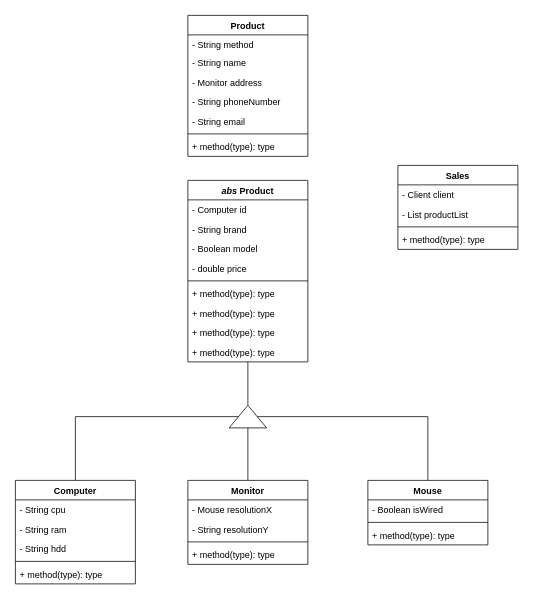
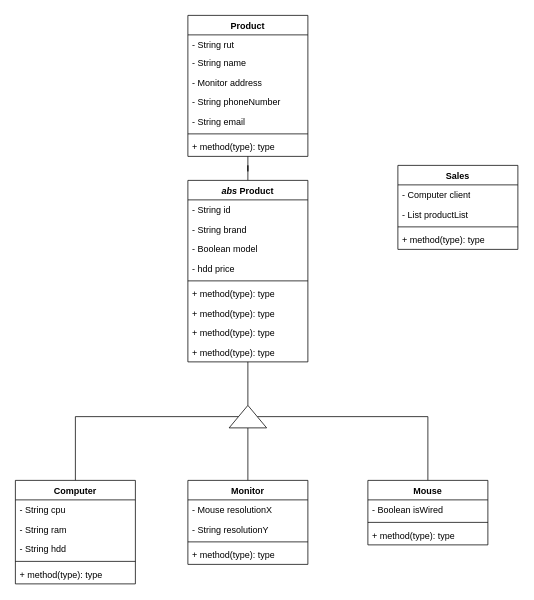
- <mxCell id="4" value="&lt;div&gt;- String method&lt;/div&gt;" style="text;strokeColor=none;fillColor=none;align=left;verticalAlign=top;spacingLeft=4;spacingRight=4;overflow=hidden;rotatable=0;points=[[0,0.5],[1,0.5]];portConstraint=eastwest;whiteSpace=wrap;html=1;" parent="3" vertex="1"><mxGeometry y="26" width="160" height="24" as="geometry" /></mxCell>
+ <mxCell id="4" value="&lt;div&gt;- String rut&lt;/div&gt;" style="text;strokeColor=none;fillColor=none;align=left;verticalAlign=top;spacingLeft=4;spacingRight=4;overflow=hidden;rotatable=0;points=[[0,0.5],[1,0.5]];portConstraint=eastwest;whiteSpace=wrap;html=1;" parent="3" vertex="1"><mxGeometry y="26" width="160" height="24" as="geometry" /></mxCell>
+ <mxCell id="2" style="edgeStyle=orthogonalEdgeStyle;rounded=0;orthogonalLoop=1;jettySize=auto;html=1;entryX=0.5;entryY=0;entryDx=0;entryDy=0;endArrow=none;endFill=0;" edge="1" parent="1" source="3" target="11"><mxGeometry relative="1" as="geometry" /></mxCell>
- <mxCell id="43" value="&lt;div&gt;- Client client&lt;/div&gt;" style="text;strokeColor=none;fillColor=none;align=left;verticalAlign=top;spacingLeft=4;spacingRight=4;overflow=hidden;rotatable=0;points=[[0,0.5],[1,0.5]];portConstraint=eastwest;whiteSpace=wrap;html=1;" vertex="1" parent="42"><mxGeometry y="26" width="160" height="26" as="geometry" /></mxCell>
+ <mxCell id="43" value="&lt;div&gt;- Computer client&lt;/div&gt;" style="text;strokeColor=none;fillColor=none;align=left;verticalAlign=top;spacingLeft=4;spacingRight=4;overflow=hidden;rotatable=0;points=[[0,0.5],[1,0.5]];portConstraint=eastwest;whiteSpace=wrap;html=1;" vertex="1" parent="42"><mxGeometry y="26" width="160" height="26" as="geometry" /></mxCell>
- <mxCell id="12" value="&lt;div&gt;- Computer id&lt;/div&gt;" style="text;strokeColor=none;fillColor=none;align=left;verticalAlign=top;spacingLeft=4;spacingRight=4;overflow=hidden;rotatable=0;points=[[0,0.5],[1,0.5]];portConstraint=eastwest;whiteSpace=wrap;html=1;" parent="11" vertex="1"><mxGeometry y="26" width="160" height="26" as="geometry" /></mxCell>
+ <mxCell id="12" value="&lt;div&gt;- String id&lt;/div&gt;" style="text;strokeColor=none;fillColor=none;align=left;verticalAlign=top;spacingLeft=4;spacingRight=4;overflow=hidden;rotatable=0;points=[[0,0.5],[1,0.5]];portConstraint=eastwest;whiteSpace=wrap;html=1;" parent="11" vertex="1"><mxGeometry y="26" width="160" height="26" as="geometry" /></mxCell>
- <mxCell id="15" value="&lt;div&gt;- double price&lt;br&gt;&lt;/div&gt;" style="text;strokeColor=none;fillColor=none;align=left;verticalAlign=top;spacingLeft=4;spacingRight=4;overflow=hidden;rotatable=0;points=[[0,0.5],[1,0.5]];portConstraint=eastwest;whiteSpace=wrap;html=1;" parent="11" vertex="1"><mxGeometry y="104" width="160" height="26" as="geometry" /></mxCell>
+ <mxCell id="15" value="&lt;div&gt;- hdd price&lt;br&gt;&lt;/div&gt;" style="text;strokeColor=none;fillColor=none;align=left;verticalAlign=top;spacingLeft=4;spacingRight=4;overflow=hidden;rotatable=0;points=[[0,0.5],[1,0.5]];portConstraint=eastwest;whiteSpace=wrap;html=1;" parent="11" vertex="1"><mxGeometry y="104" width="160" height="26" as="geometry" /></mxCell>
